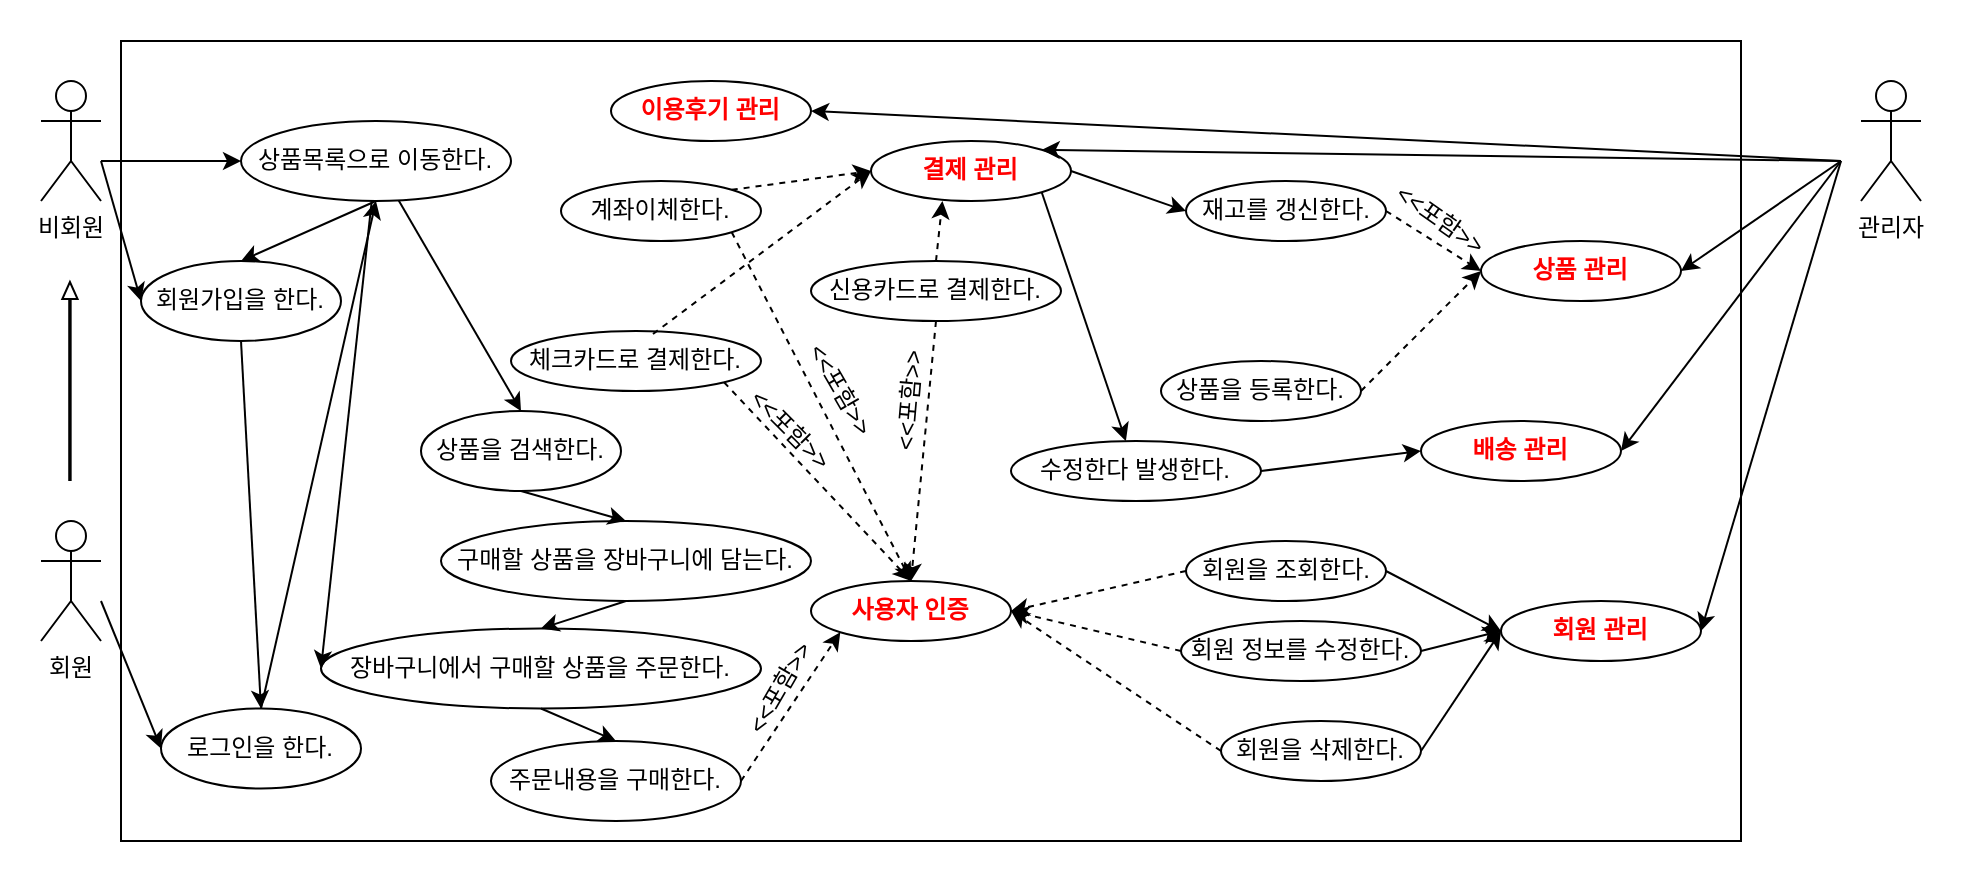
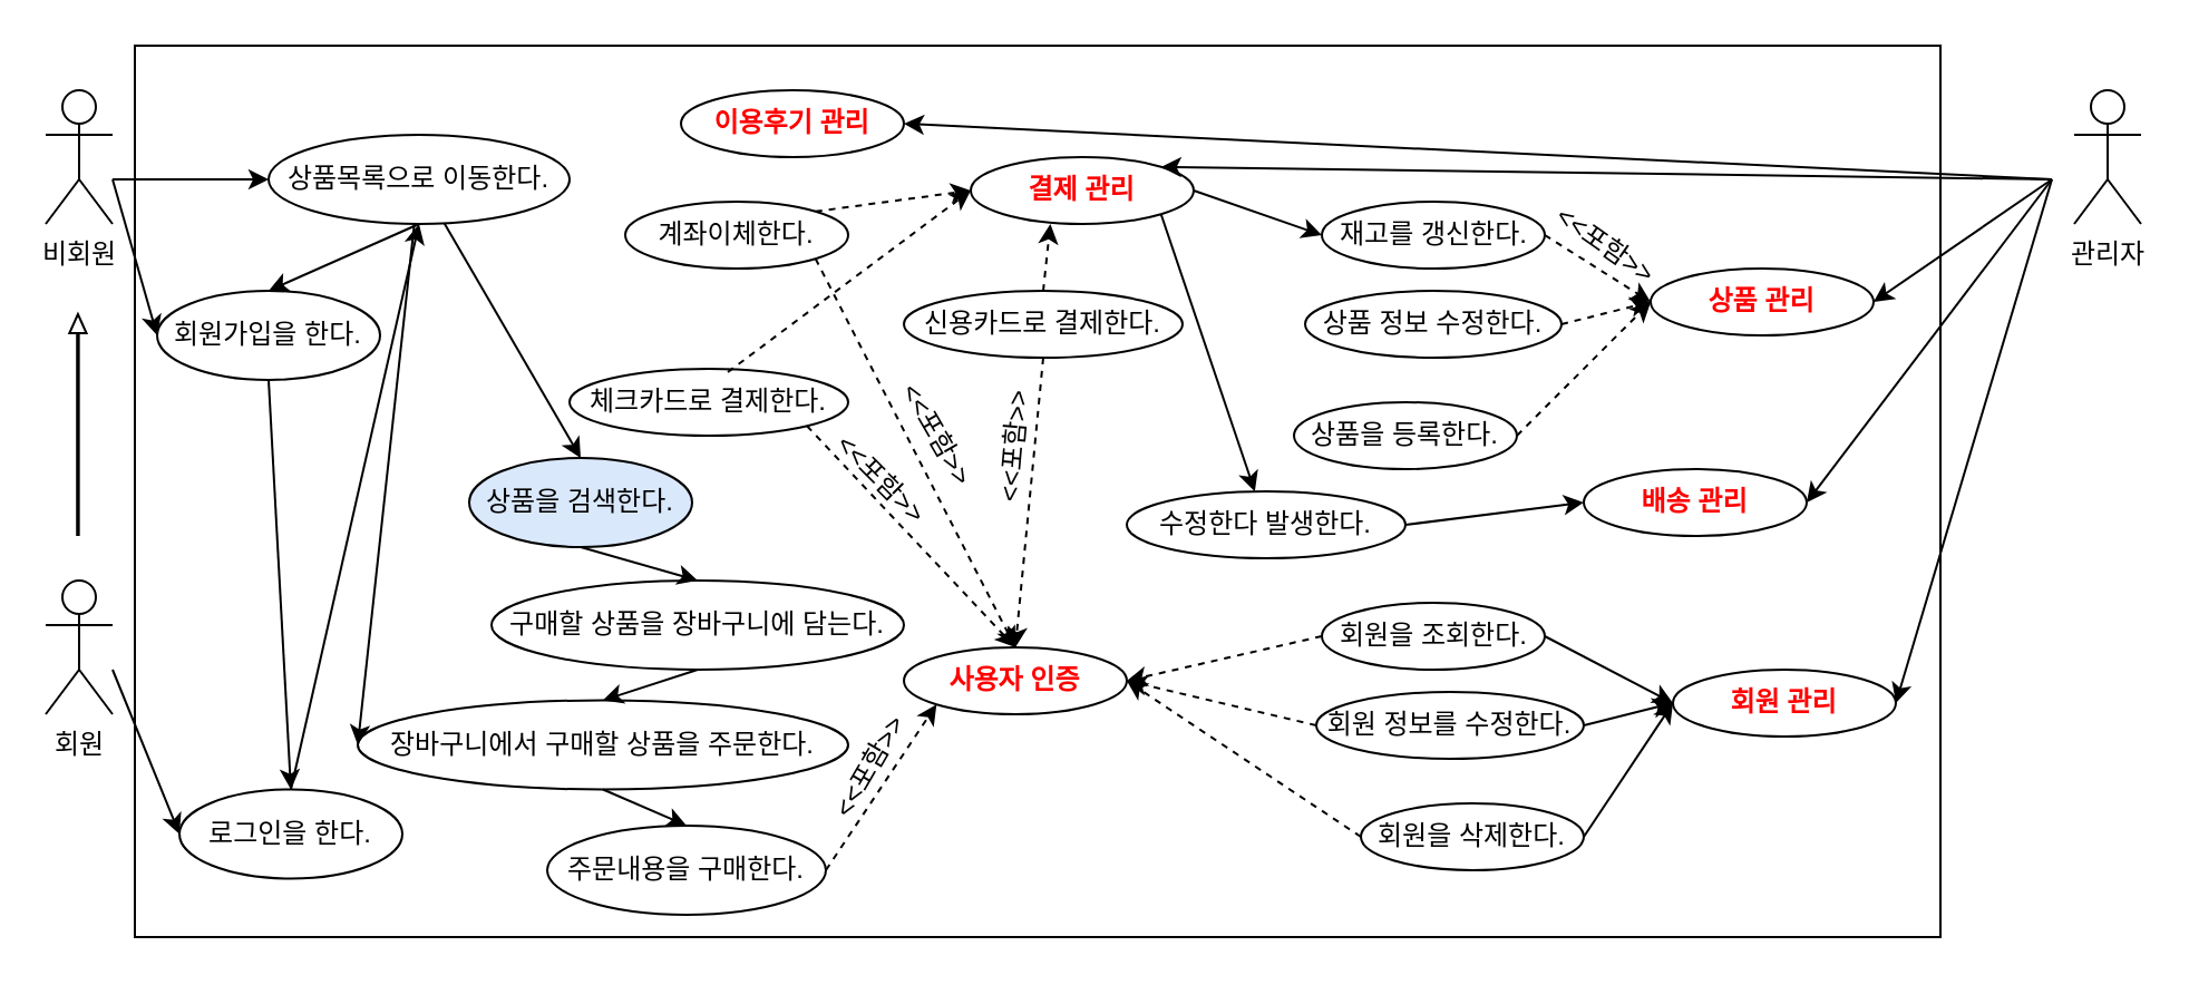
+ <mxCell id="43" value="" style="endArrow=classic;html=1;rounded=0;entryX=0;entryY=0.5;entryDx=0;entryDy=0;exitX=1;exitY=0.5;exitDx=0;exitDy=0;dashed=1;" parent="1" source="27" target="24" edge="1"><mxGeometry width="50" height="50" relative="1" as="geometry"><mxPoint x="235" y="310" as="sourcePoint" /><mxPoint x="255" y="270" as="targetPoint" /></mxGeometry></mxCell>
+ <mxCell id="27" value="상품 정보 수정한다." style="ellipse;whiteSpace=wrap;html=1;" parent="1" vertex="1"><mxGeometry x="585" y="130" width="115" height="30" as="geometry" /></mxCell>
- <mxCell id="8" value="상품을 검색한다." style="ellipse;whiteSpace=wrap;html=1;" parent="1" vertex="1"><mxGeometry x="210" y="205" width="100" height="40" as="geometry" /></mxCell>
+ <mxCell id="8" value="상품을 검색한다." style="ellipse;whiteSpace=wrap;html=1;fillColor=#dae8fc;" parent="1" vertex="1"><mxGeometry x="210" y="205" width="100" height="40" as="geometry" /></mxCell>
